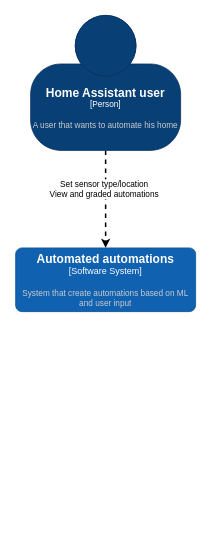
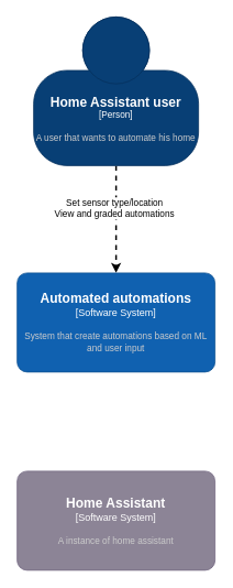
- <mxCell id="5" value="&lt;font style=&quot;font-size: 16px&quot;&gt;&lt;b&gt;Automated automations&lt;/b&gt;&lt;/font&gt;&lt;div&gt;[Software System]&lt;/div&gt;&lt;br&gt;&lt;div&gt;&lt;font style=&quot;font-size: 11px&quot;&gt;&lt;font color=&quot;#cccccc&quot;&gt;System that create automations based on ML and user input&lt;/font&gt;&lt;/div&gt;" style="rounded=1;whiteSpace=wrap;html=1;labelBackgroundColor=none;fillColor=#1061B0;fontColor=#ffffff;align=center;arcSize=10;strokeColor=#0D5091;metaEdit=1;resizable=0;points=[[0.25,0,0],[0.5,0,0],[0.75,0,0],[1,0.25,0],[1,0.5,0],[1,0.75,0],[0.75,1,0],[0.5,1,0],[0.25,1,0],[0,0.75,0],[0,0.5,0],[0,0.25,0]];" vertex="1" parent="1"><mxGeometry x="20" y="330" width="240" height="85" as="geometry" /></mxCell>
+ <mxCell id="5" value="&lt;font style=&quot;font-size: 16px&quot;&gt;&lt;b&gt;Automated automations&lt;/b&gt;&lt;/font&gt;&lt;div&gt;[Software System]&lt;/div&gt;&lt;br&gt;&lt;div&gt;&lt;font style=&quot;font-size: 11px&quot;&gt;&lt;font color=&quot;#cccccc&quot;&gt;System that create automations based on ML and user input&lt;/font&gt;&lt;/div&gt;" style="rounded=1;whiteSpace=wrap;html=1;labelBackgroundColor=none;fillColor=#1061B0;fontColor=#ffffff;align=center;arcSize=10;strokeColor=#0D5091;metaEdit=1;resizable=0;points=[[0.25,0,0],[0.5,0,0],[0.75,0,0],[1,0.25,0],[1,0.5,0],[1,0.75,0],[0.75,1,0],[0.5,1,0],[0.25,1,0],[0,0.75,0],[0,0.5,0],[0,0.25,0]];" vertex="1" parent="1"><mxGeometry x="20" y="330" width="240" height="120" as="geometry" /></mxCell>
+ <mxCell id="6" value="&lt;font style=&quot;font-size: 16px&quot;&gt;&lt;b&gt;Home Assistant&lt;/b&gt;&lt;/font&gt;&lt;div&gt;[Software System]&lt;/div&gt;&lt;br&gt;&lt;div&gt;&lt;font style=&quot;font-size: 11px&quot;&gt;&lt;font color=&quot;#cccccc&quot;&gt;A instance of home assistant&lt;/font&gt;&lt;/div&gt;" style="rounded=1;whiteSpace=wrap;html=1;labelBackgroundColor=none;fillColor=#8C8496;fontColor=#ffffff;align=center;arcSize=10;strokeColor=#736782;metaEdit=1;resizable=0;points=[[0.25,0,0],[0.5,0,0],[0.75,0,0],[1,0.25,0],[1,0.5,0],[1,0.75,0],[0.75,1,0],[0.5,1,0],[0.25,1,0],[0,0.75,0],[0,0.5,0],[0,0.25,0]];" vertex="1" parent="1"><mxGeometry x="20" y="570" width="240" height="120" as="geometry" /></mxCell>
